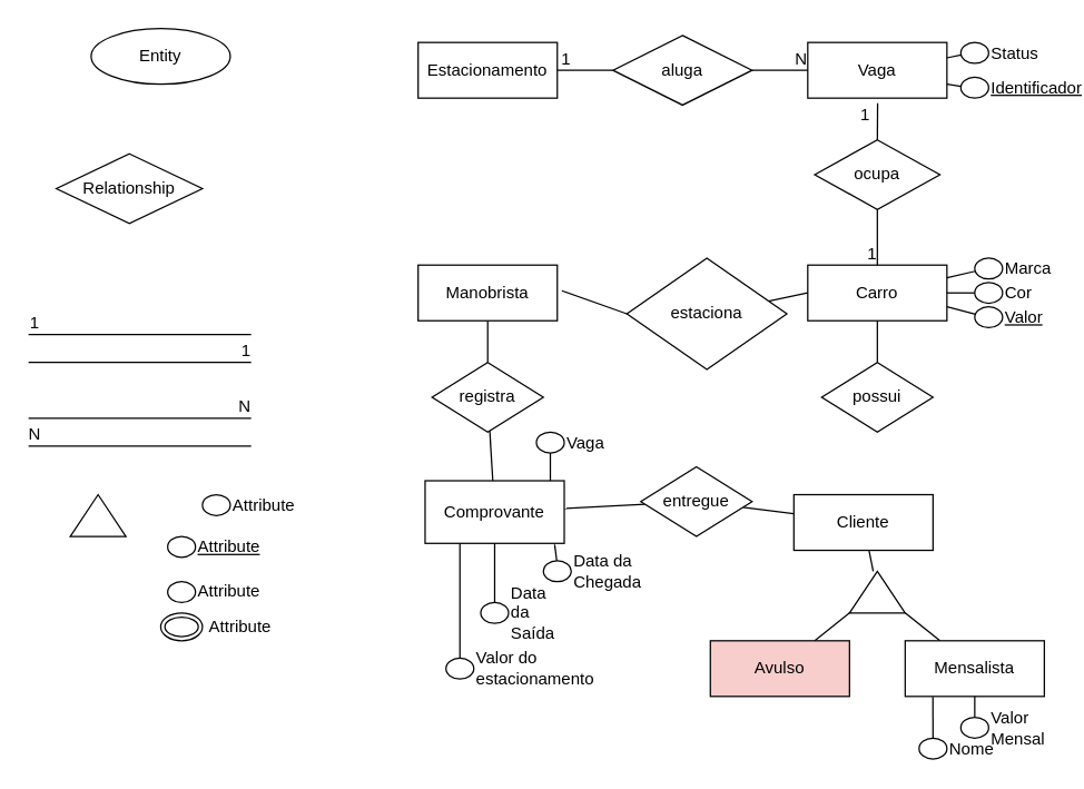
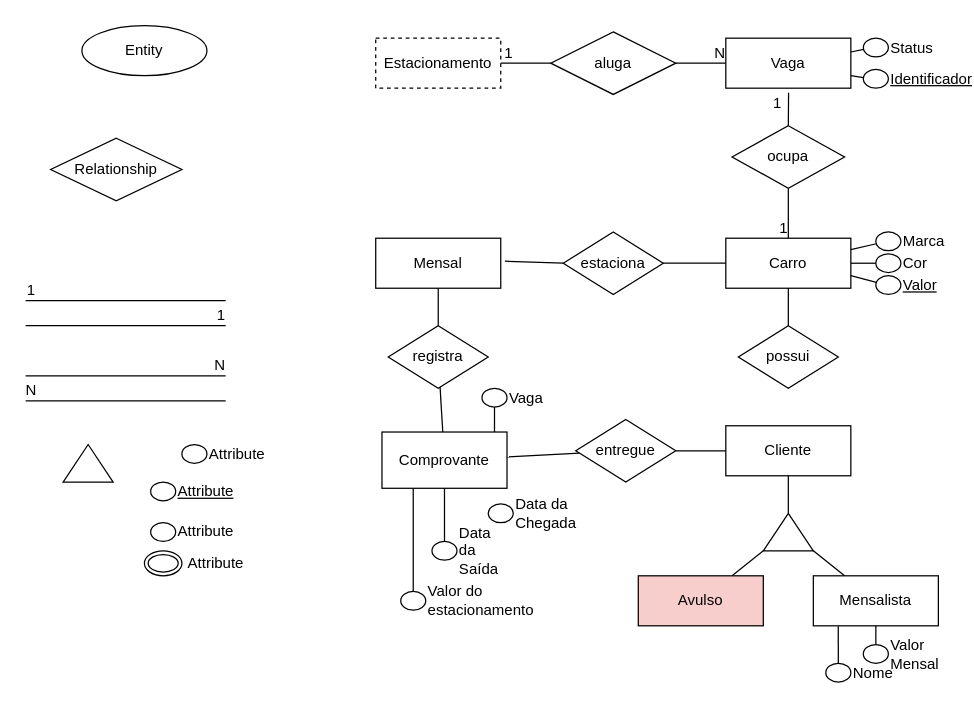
- <mxCell id="10" value="Estacionamento" style="whiteSpace=wrap;html=1;align=center;" parent="1" vertex="1"><mxGeometry x="300" y="30" width="100" height="40" as="geometry" /></mxCell>
+ <mxCell id="10" value="Estacionamento" style="whiteSpace=wrap;html=1;align=center;dashed=1;" parent="1" vertex="1"><mxGeometry x="300" y="30" width="100" height="40" as="geometry" /></mxCell>
- <mxCell id="16" value="Manobrista" style="whiteSpace=wrap;html=1;align=center;" parent="1" vertex="1"><mxGeometry x="300" y="190" width="100" height="40" as="geometry" /></mxCell>
+ <mxCell id="16" value="Mensal" style="whiteSpace=wrap;html=1;align=center;" parent="1" vertex="1"><mxGeometry x="300" y="190" width="100" height="40" as="geometry" /></mxCell>
- <mxCell id="41" value="estaciona" style="shape=rhombus;perimeter=rhombusPerimeter;whiteSpace=wrap;html=1;align=center;" parent="1" vertex="1"><mxGeometry x="450" y="185" width="115" height="80" as="geometry" /></mxCell>
+ <mxCell id="41" value="estaciona" style="shape=rhombus;perimeter=rhombusPerimeter;whiteSpace=wrap;html=1;align=center;" parent="1" vertex="1"><mxGeometry x="450" y="185" width="80" height="50" as="geometry" /></mxCell>
- <mxCell id="12" value="Cliente" style="whiteSpace=wrap;html=1;align=center;" parent="1" vertex="1"><mxGeometry x="570" y="355" width="100" height="40" as="geometry" /></mxCell>
+ <mxCell id="12" value="Cliente" style="whiteSpace=wrap;html=1;align=center;" parent="1" vertex="1"><mxGeometry x="580" y="340" width="100" height="40" as="geometry" /></mxCell>
- <mxCell id="64" style="edgeStyle=none;rounded=0;orthogonalLoop=1;jettySize=auto;html=1;endArrow=none;endFill=0;entryX=0.931;entryY=1.018;entryDx=0;entryDy=0;entryPerimeter=0;" edge="1" parent="1" source="65" target="14"><mxGeometry relative="1" as="geometry"><mxPoint x="315" y="390" as="targetPoint" /></mxGeometry></mxCell>
